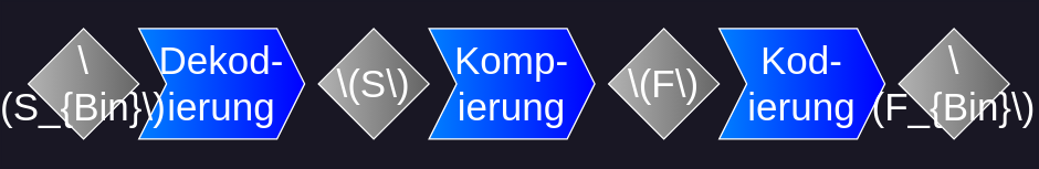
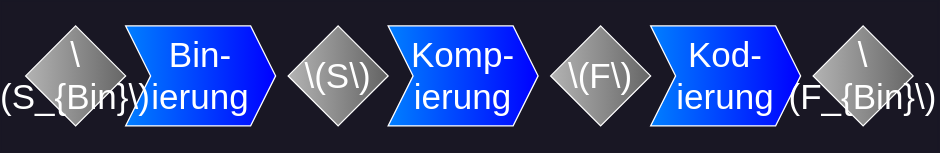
- <mxCell id="2" value="&lt;font style=&quot;font-size: 28px;&quot;&gt;Dekod-&lt;br style=&quot;font-size: 28px;&quot;&gt;ierung&lt;/font&gt;" style="shape=step;perimeter=stepPerimeter;whiteSpace=wrap;html=1;fixedSize=1;fillStyle=auto;fillColor=#007FFF;gradientColor=#0000FF;gradientDirection=east;fontColor=#FFFFFF;strokeColor=#FFFFFF;fontSize=28;" parent="1" vertex="1"><mxGeometry x="100" y="20" width="120" height="80" as="geometry" /></mxCell>
+ <mxCell id="2" value="&lt;font style=&quot;font-size: 28px;&quot;&gt;Bin-&lt;br style=&quot;font-size: 28px;&quot;&gt;ierung&lt;/font&gt;" style="shape=step;perimeter=stepPerimeter;whiteSpace=wrap;html=1;fixedSize=1;fillStyle=auto;fillColor=#007FFF;gradientColor=#0000FF;gradientDirection=east;fontColor=#FFFFFF;strokeColor=#FFFFFF;fontSize=28;" parent="1" vertex="1"><mxGeometry x="100" y="20" width="120" height="80" as="geometry" /></mxCell>
